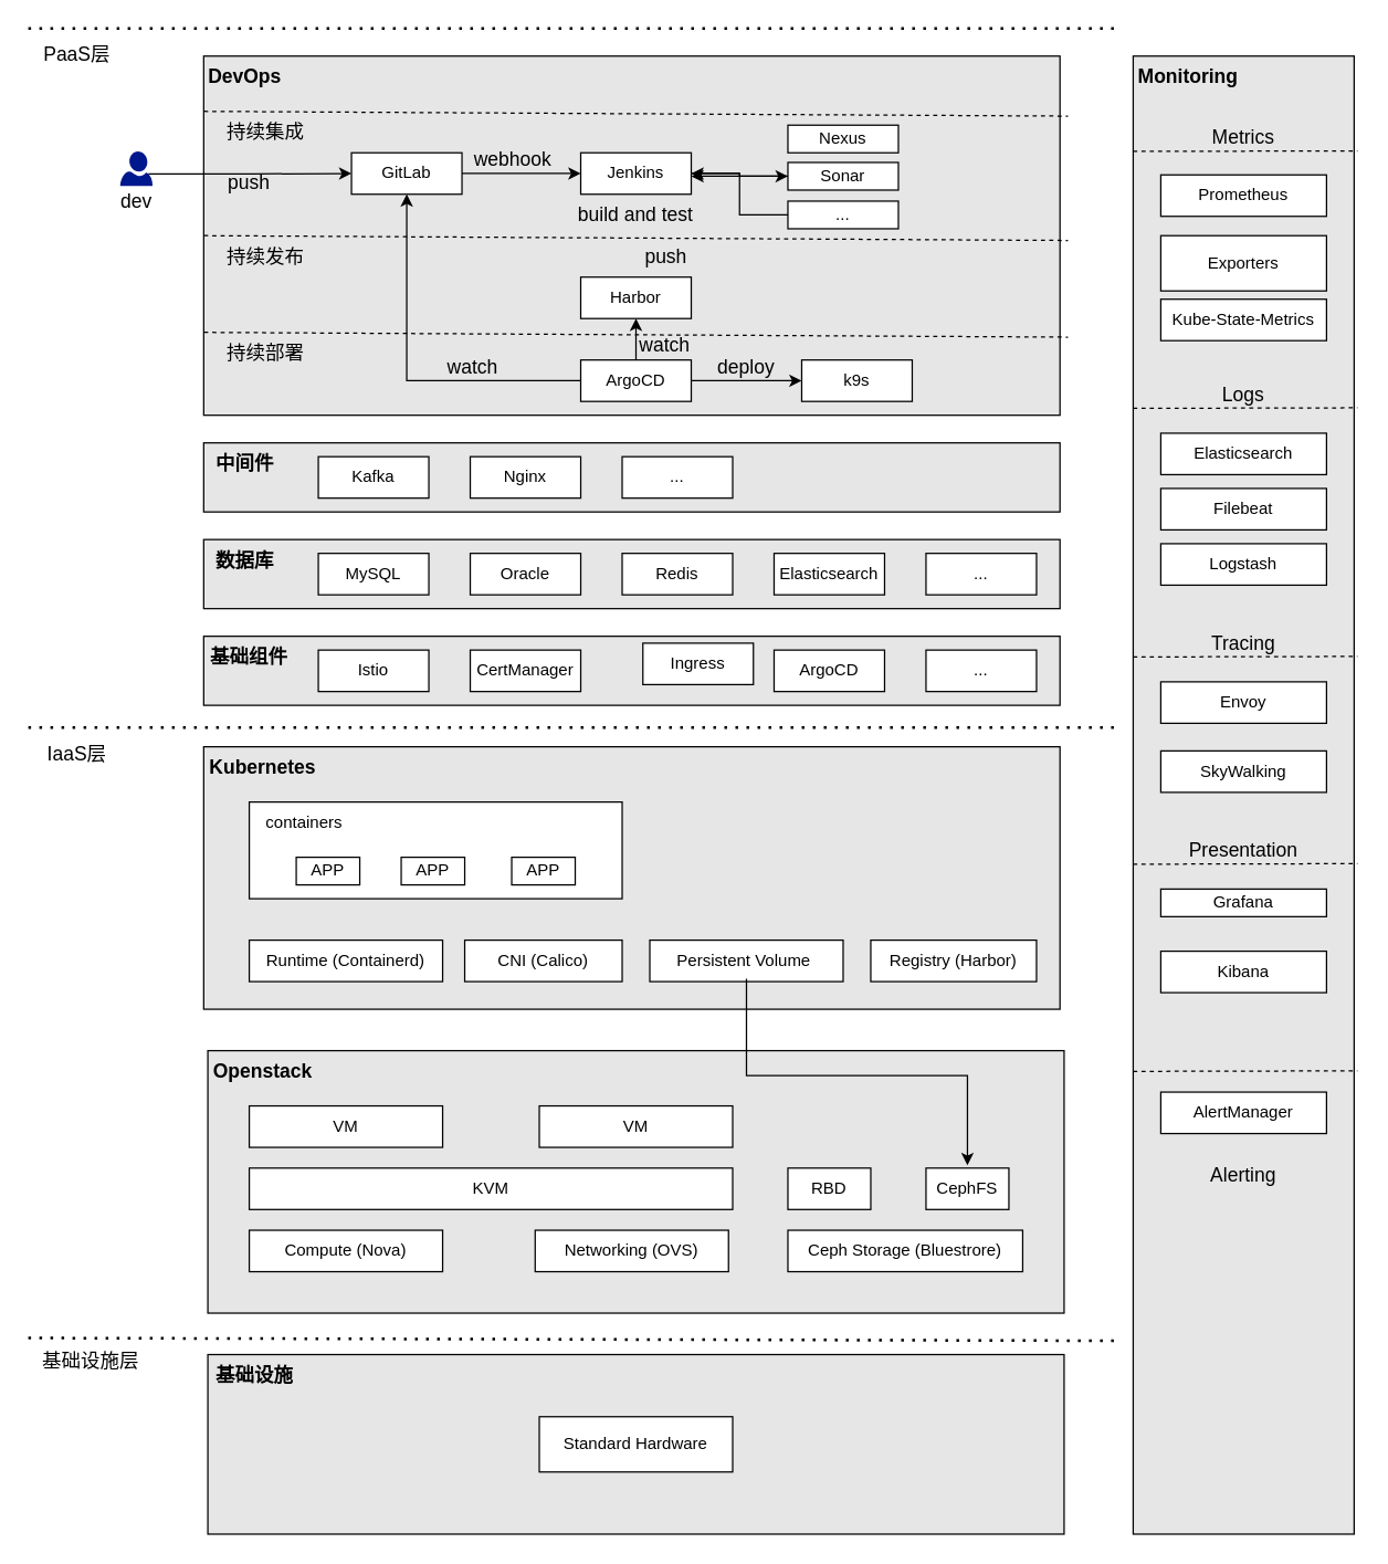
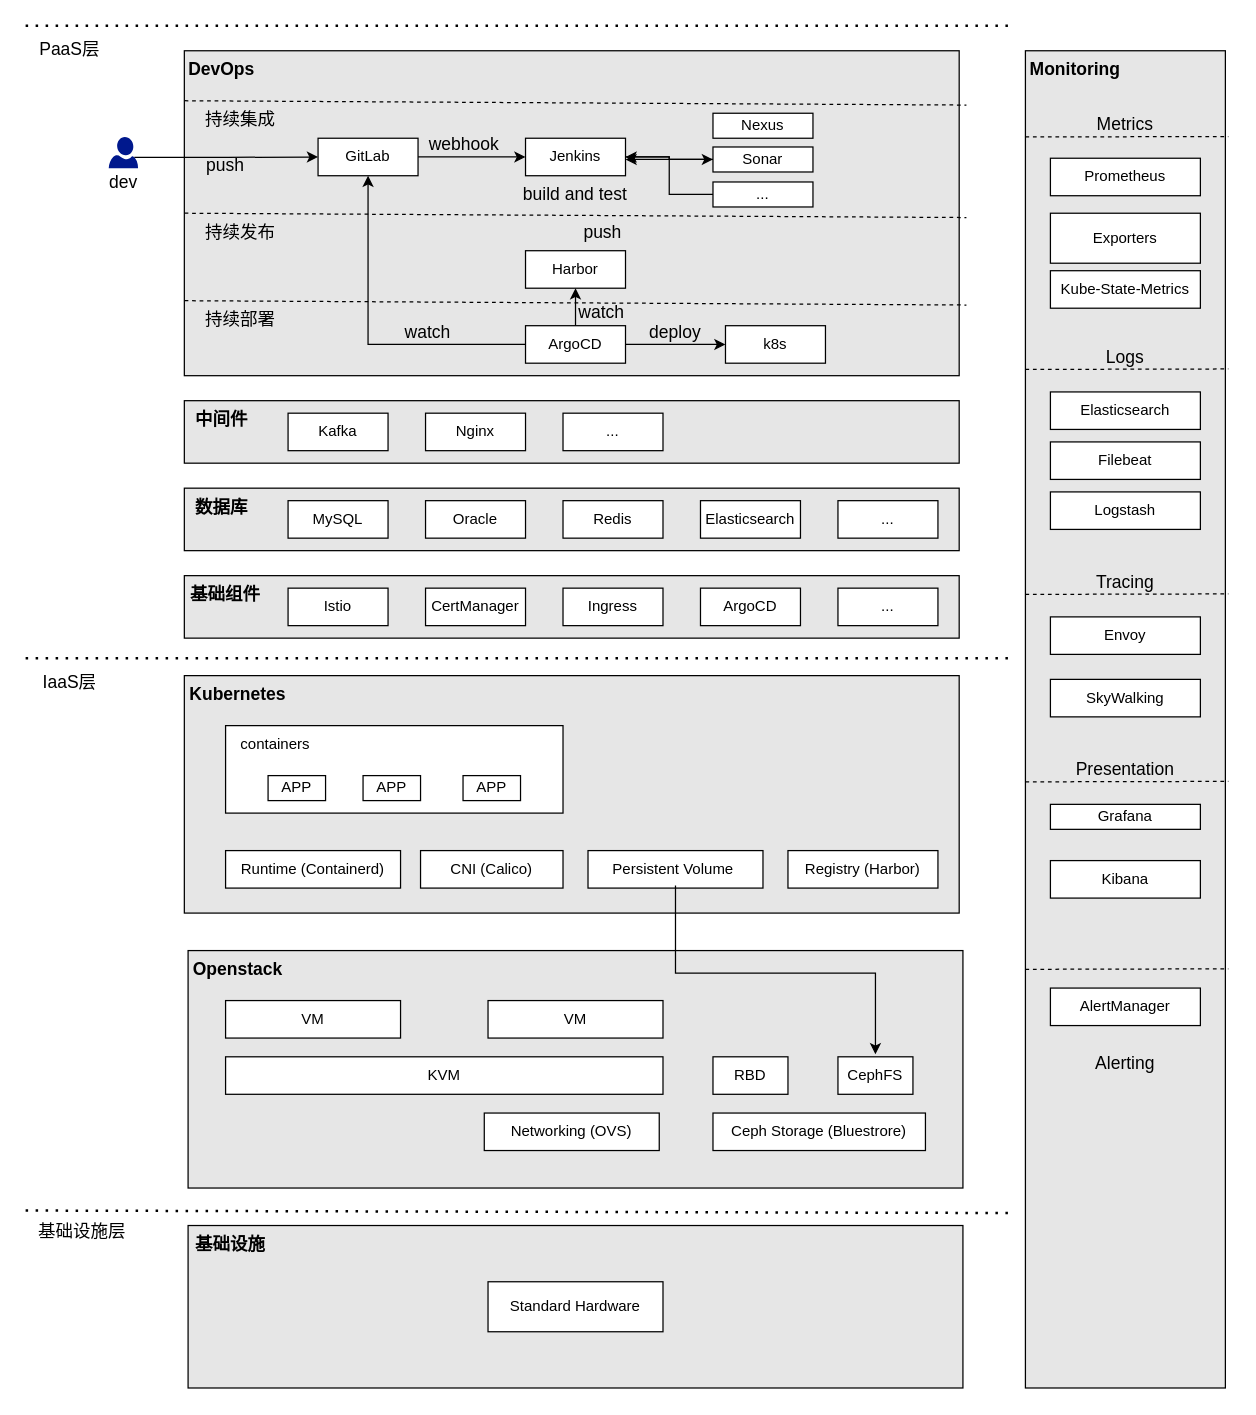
- <mxCell id="77" value="k9s" style="rounded=0;whiteSpace=wrap;html=1;fillColor=#FFFFFF;" parent="1" vertex="1"><mxGeometry x="580" y="260" width="80" height="30" as="geometry" /></mxCell>
+ <mxCell id="77" value="k8s" style="rounded=0;whiteSpace=wrap;html=1;fillColor=#FFFFFF;" parent="1" vertex="1"><mxGeometry x="580" y="260" width="80" height="30" as="geometry" /></mxCell>
- <mxCell id="44" value="Ingress" style="rounded=0;whiteSpace=wrap;html=1;fillColor=#FFFFFF;" parent="1" vertex="1"><mxGeometry x="465" y="465" width="80" height="30" as="geometry" /></mxCell>
+ <mxCell id="44" value="Ingress" style="rounded=0;whiteSpace=wrap;html=1;fillColor=#FFFFFF;" parent="1" vertex="1"><mxGeometry x="450" width="80" height="30" as="geometry" y="470" /></mxCell>
- <mxCell id="8" value="Compute (Nova)" style="rounded=0;whiteSpace=wrap;html=1;fillColor=#FFFFFF;" parent="1" vertex="1"><mxGeometry x="180" y="890" width="140" height="30" as="geometry" /></mxCell>
